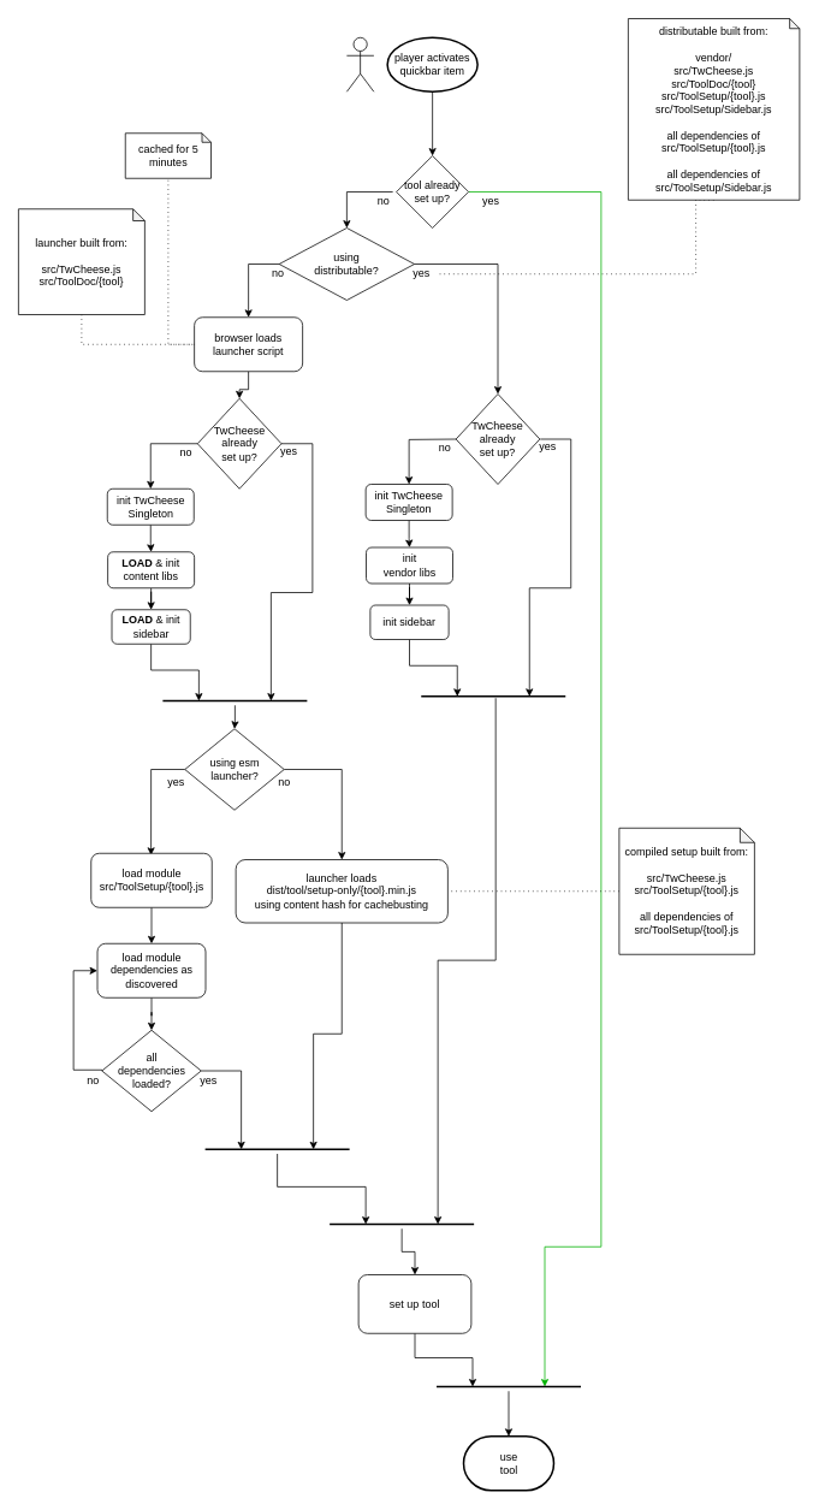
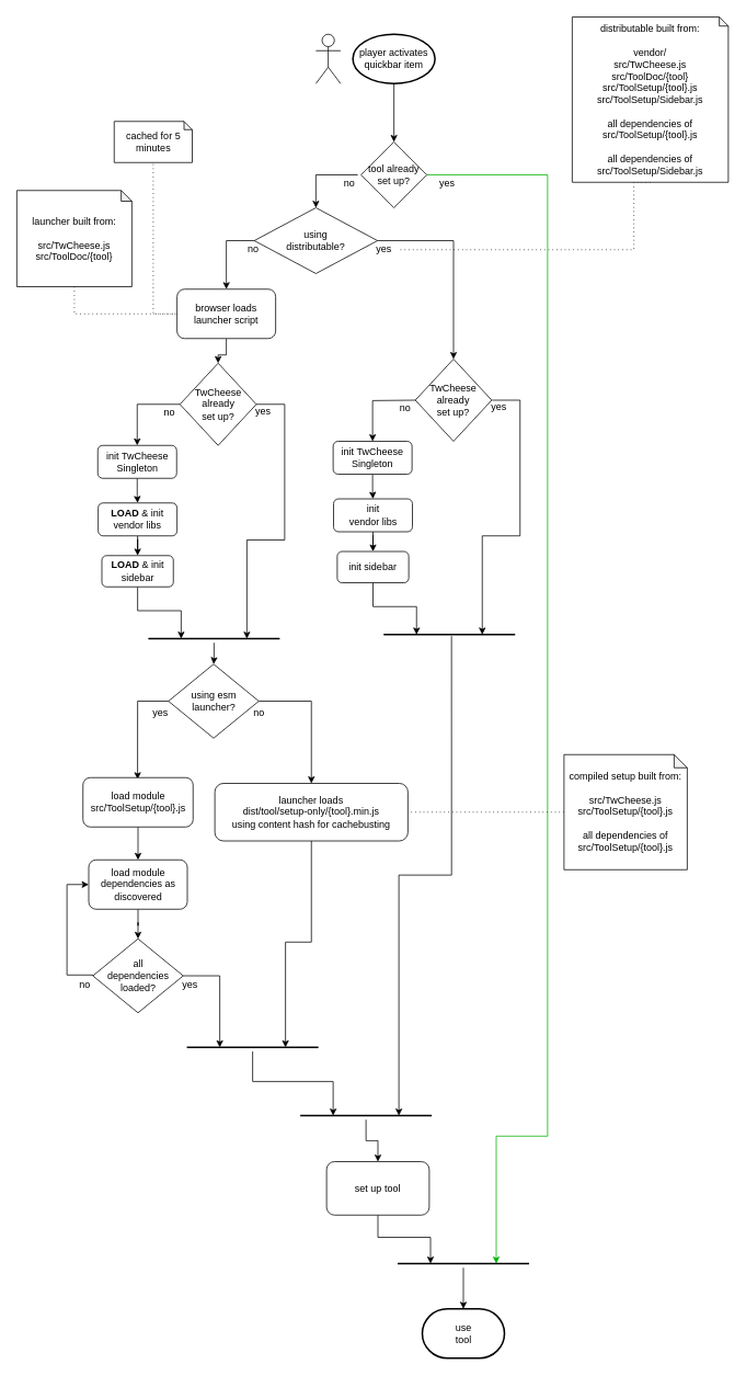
- <mxCell id="51" value="&lt;b&gt;LOAD&lt;/b&gt; &amp;amp; init&lt;br&gt;content libs" style="rounded=1;whiteSpace=wrap;html=1;" parent="1" vertex="1"><mxGeometry x="119" y="611" width="96" height="40" as="geometry" /></mxCell>
+ <mxCell id="51" value="&lt;b&gt;LOAD&lt;/b&gt; &amp;amp; init&lt;br&gt;vendor libs" style="rounded=1;whiteSpace=wrap;html=1;" parent="1" vertex="1"><mxGeometry x="119" y="611" width="96" height="40" as="geometry" /></mxCell>
